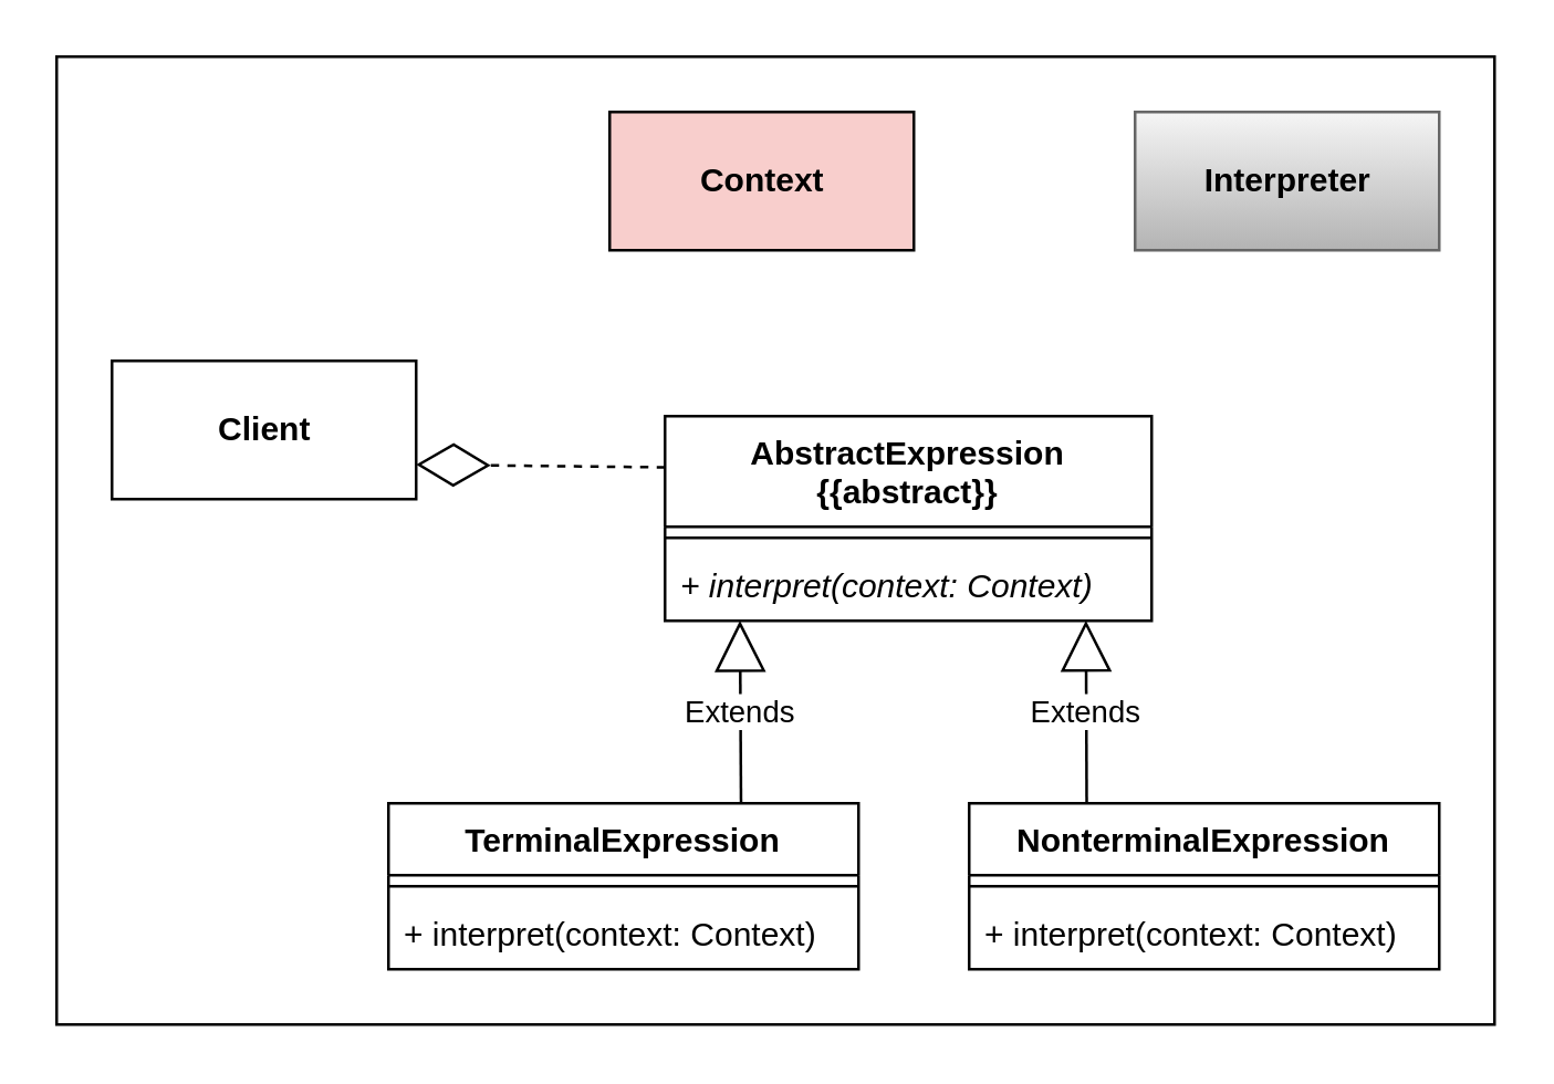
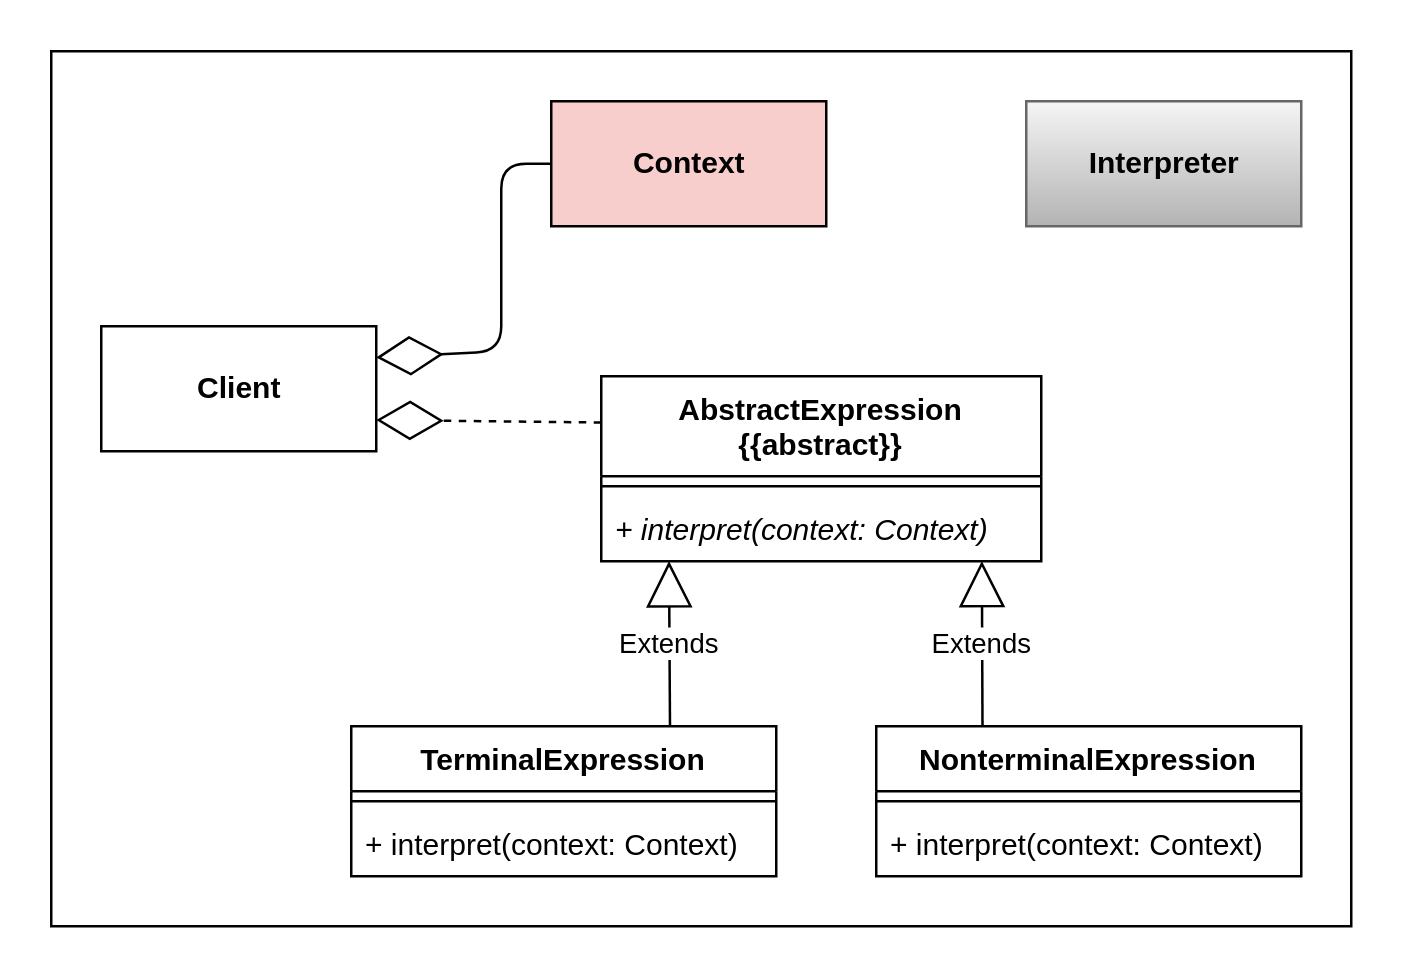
+ <mxCell id="17" value="" style="endArrow=diamondThin;endFill=0;endSize=24;html=1;entryX=1;entryY=0.25;entryDx=0;entryDy=0;exitX=0;exitY=0.5;exitDx=0;exitDy=0;" edge="1" parent="1" source="15" target="14"><mxGeometry width="160" relative="1" as="geometry"><mxPoint x="-10" y="480" as="sourcePoint" /><mxPoint x="150" y="480" as="targetPoint" /><Array as="points"><mxPoint x="200" y="65" /><mxPoint x="200" y="140" /></Array></mxGeometry></mxCell>
